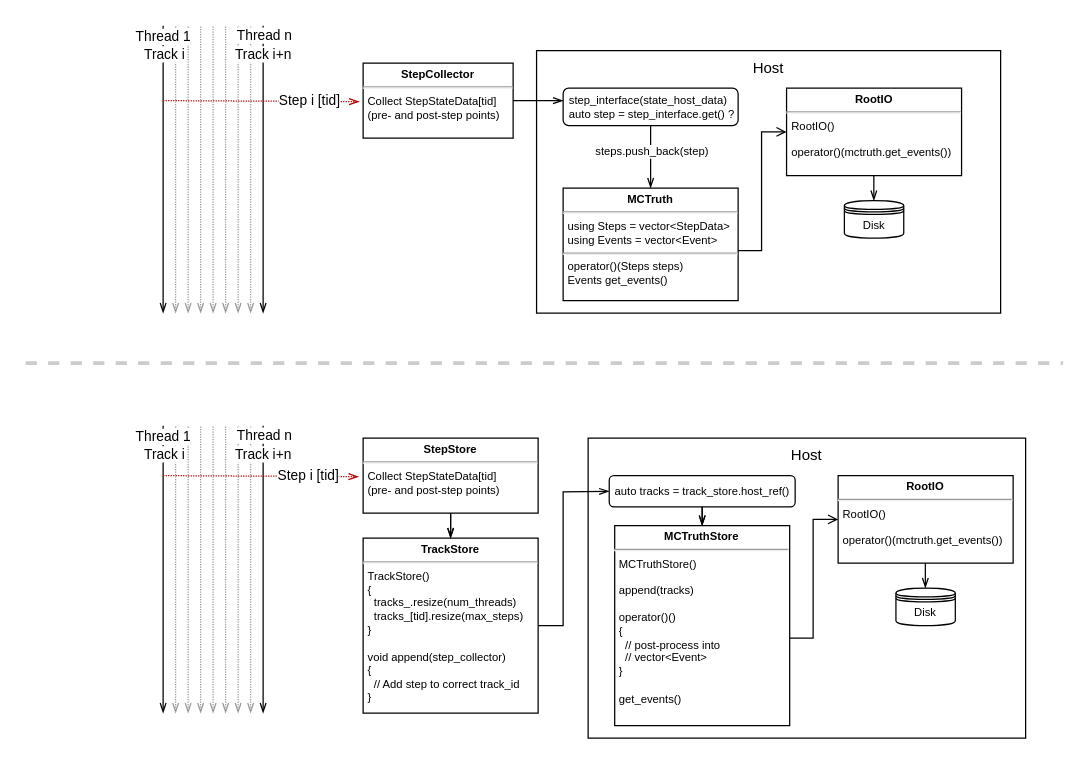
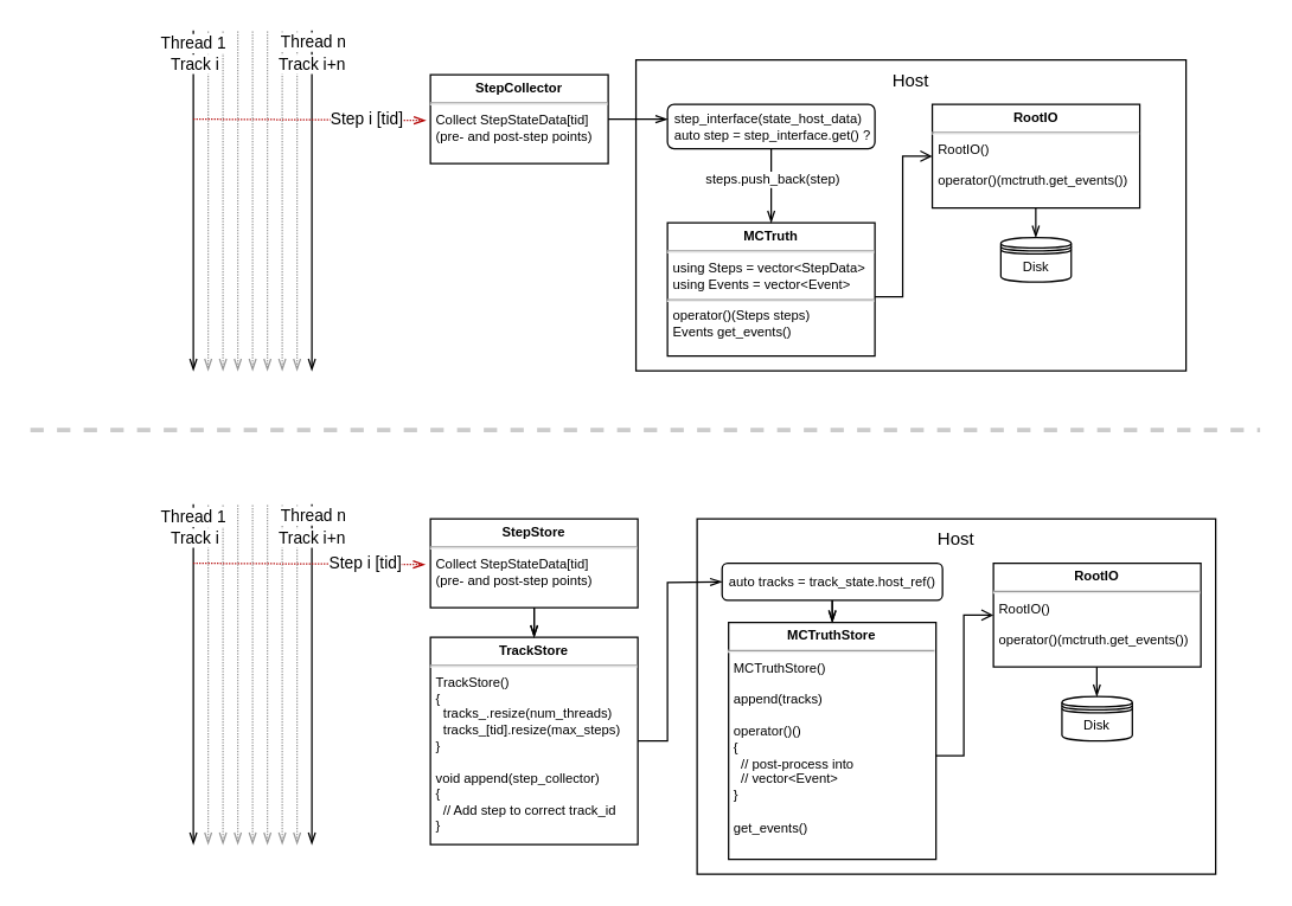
- <mxCell id="47" value="auto tracks = track_store.host_ref()" style="rounded=1;whiteSpace=wrap;html=1;fontSize=9;align=center;verticalAlign=middle;fillColor=none;shadow=0;sketch=0;" vertex="1" parent="1"><mxGeometry x="486.88" y="380" width="148.75" height="25" as="geometry" /></mxCell>
+ <mxCell id="47" value="auto tracks = track_state.host_ref()" style="rounded=1;whiteSpace=wrap;html=1;fontSize=9;align=center;verticalAlign=middle;fillColor=none;shadow=0;sketch=0;" vertex="1" parent="1"><mxGeometry x="486.88" y="380" width="148.75" height="25" as="geometry" /></mxCell>
